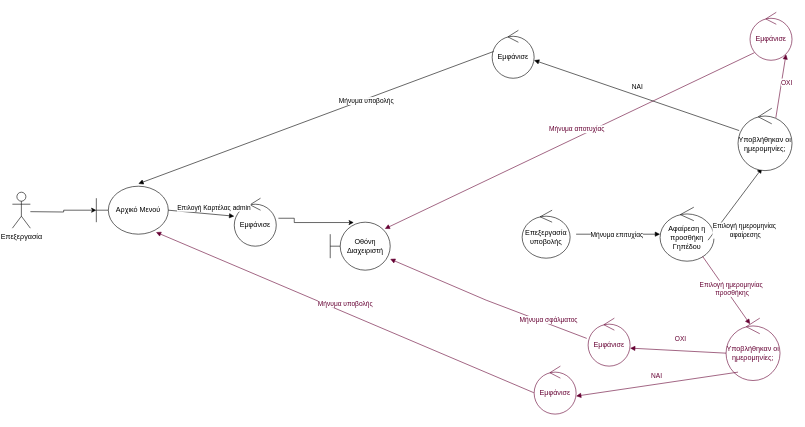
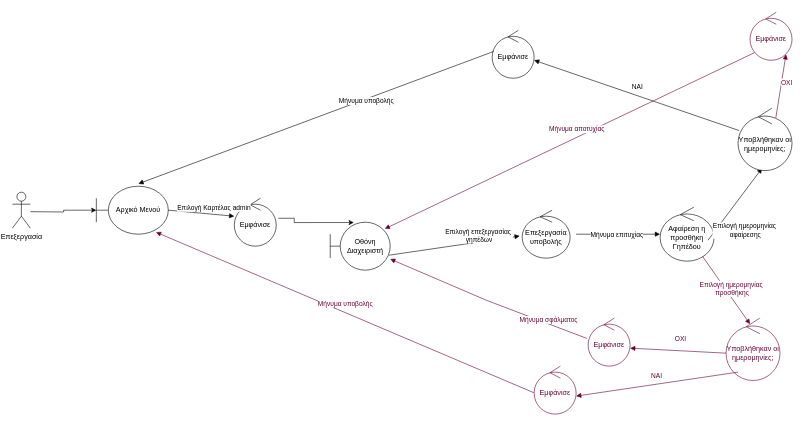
+ <mxCell id="9" value="Επιλογή επεξεργασίας&amp;nbsp;&lt;br&gt;γηπέδων" style="html=1;verticalAlign=bottom;endArrow=block;rounded=0;exitX=0.98;exitY=0.688;exitDx=0;exitDy=0;exitPerimeter=0;entryX=-0.05;entryY=0.538;entryDx=0;entryDy=0;entryPerimeter=0;" edge="1" parent="1" source="8" target="10"><mxGeometry x="0.374" y="-5" width="80" relative="1" as="geometry"><mxPoint x="790" y="375.909" as="sourcePoint" /><mxPoint x="790" y="390" as="targetPoint" /><Array as="points" /><mxPoint as="offset" /></mxGeometry></mxCell>
